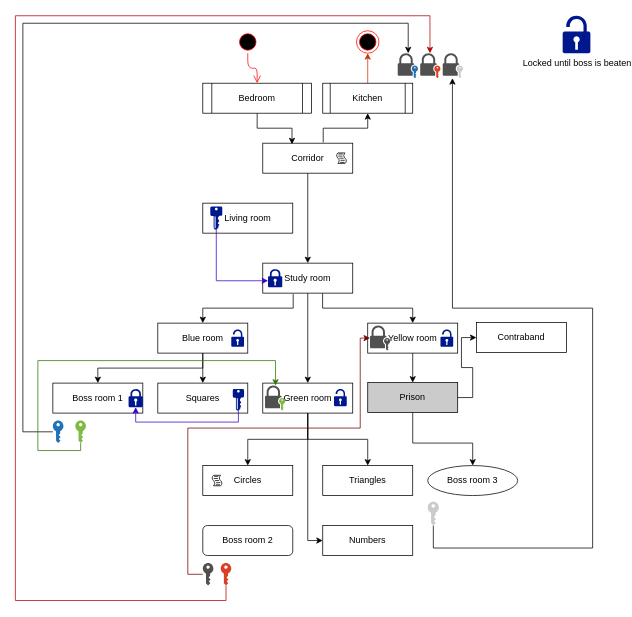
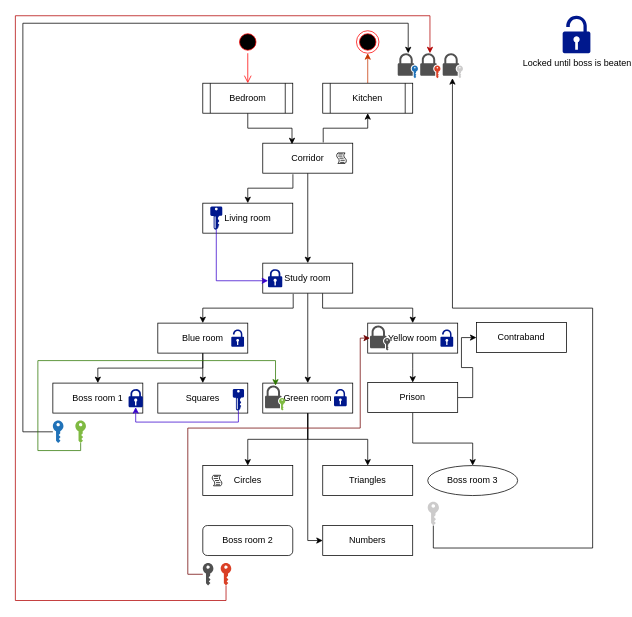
- <mxCell id="7" value="Bedroom" style="shape=process;whiteSpace=wrap;html=1;backgroundOutline=1;size=0.083;" parent="1" vertex="1"><mxGeometry x="270" y="110" width="145" height="40" as="geometry" /></mxCell>
+ <mxCell id="7" value="Bedroom" style="shape=process;whiteSpace=wrap;html=1;backgroundOutline=1;size=0.083;" parent="1" vertex="1"><mxGeometry x="270" y="110" width="120" height="40" as="geometry" /></mxCell>
+ <mxCell id="3" style="edgeStyle=orthogonalEdgeStyle;rounded=0;orthogonalLoop=1;jettySize=auto;html=1;entryX=0.5;entryY=0;entryDx=0;entryDy=0;exitX=0.335;exitY=1.035;exitDx=0;exitDy=0;exitPerimeter=0;" parent="1" source="5" target="10" edge="1"><mxGeometry relative="1" as="geometry" /></mxCell>
- <mxCell id="64" value="Prison" style="rounded=0;whiteSpace=wrap;html=1;fillColor=#cccbcb;" vertex="1" parent="1"><mxGeometry x="490" y="509.3" width="120" height="40" as="geometry" /></mxCell>
+ <mxCell id="64" value="Prison" style="rounded=0;whiteSpace=wrap;html=1;" vertex="1" parent="1"><mxGeometry x="490" y="509.3" width="120" height="40" as="geometry" /></mxCell>
